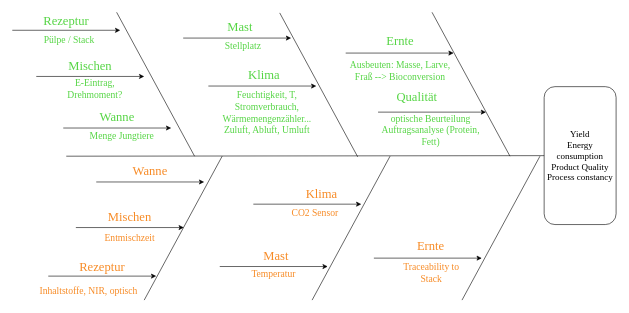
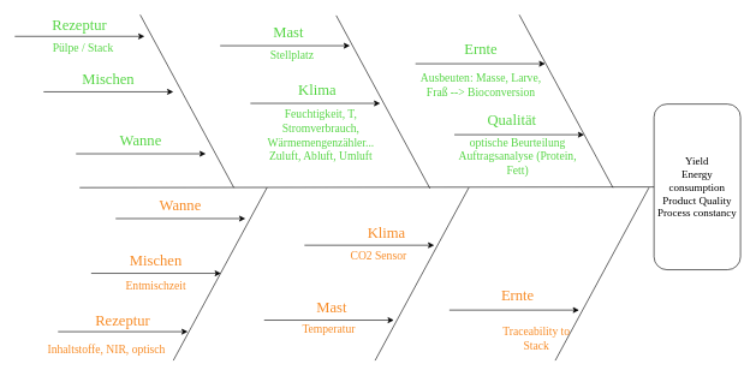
- <mxCell id="15" value="E-Eintrag, Drehmoment?" style="text;html=1;strokeColor=none;fillColor=none;align=center;verticalAlign=middle;whiteSpace=wrap;rounded=0;fontFamily=Rubik light;fontSize=16;fontColor=#55d544;" vertex="1" parent="1"><mxGeometry x="93" y="133" width="130" height="30" as="geometry" /></mxCell>
- <mxCell id="42" value="Qualität" style="text;html=1;strokeColor=none;fillColor=none;align=center;verticalAlign=middle;whiteSpace=wrap;rounded=0;fontFamily=Rubik light;fontSize=21;fontColor=#55d544;" vertex="1" parent="1"><mxGeometry x="665" y="146" width="60" height="30" as="geometry" /></mxCell>
+ <mxCell id="42" value="Qualität" style="text;html=1;strokeColor=none;fillColor=none;align=center;verticalAlign=middle;whiteSpace=wrap;rounded=0;fontFamily=Rubik light;fontSize=21;fontColor=#55d544;" vertex="1" parent="1"><mxGeometry x="680" y="151" width="60" height="30" as="geometry" /></mxCell>
- <mxCell id="28" value="Menge Jungtiere" style="text;html=1;strokeColor=none;fillColor=none;align=center;verticalAlign=middle;whiteSpace=wrap;rounded=0;fontFamily=Rubik light;fontSize=16;fontColor=#55d544;" vertex="1" parent="1"><mxGeometry x="138" y="211" width="130" height="30" as="geometry" /></mxCell>
- <mxCell id="47" value="Traceability to Stack" style="text;html=1;strokeColor=none;fillColor=none;align=center;verticalAlign=middle;whiteSpace=wrap;rounded=0;fontFamily=Rubik light;fontSize=16;fontColor=#f78b26;" vertex="1" parent="1"><mxGeometry x="656.5" y="440" width="123.5" height="30" as="geometry" /></mxCell>
+ <mxCell id="47" value="Traceability to Stack" style="text;html=1;strokeColor=none;fillColor=none;align=center;verticalAlign=middle;whiteSpace=wrap;rounded=0;fontFamily=Rubik light;fontSize=16;fontColor=#f78b26;" vertex="1" parent="1"><mxGeometry x="681.5" y="455" width="123.5" height="30" as="geometry" /></mxCell>
